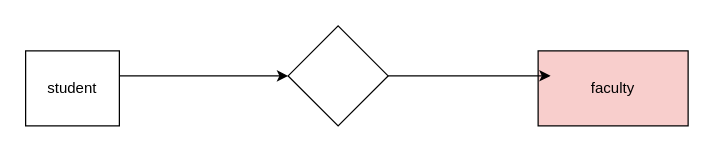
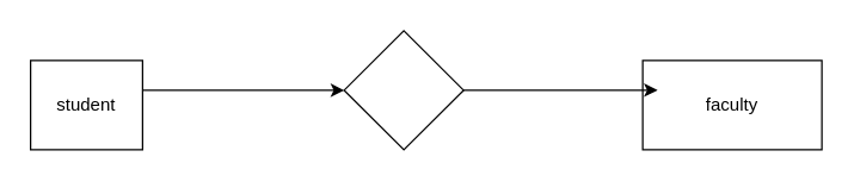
- <mxCell id="4" value="faculty&lt;br&gt;" style="rounded=0;whiteSpace=wrap;html=1;fillColor=#f8cecc;" vertex="1" parent="1"><mxGeometry x="430" y="40" width="120" height="60" as="geometry" /></mxCell>
+ <mxCell id="4" value="faculty&lt;br&gt;" style="rounded=0;whiteSpace=wrap;html=1;" vertex="1" parent="1"><mxGeometry x="430" y="40" width="120" height="60" as="geometry" /></mxCell>
